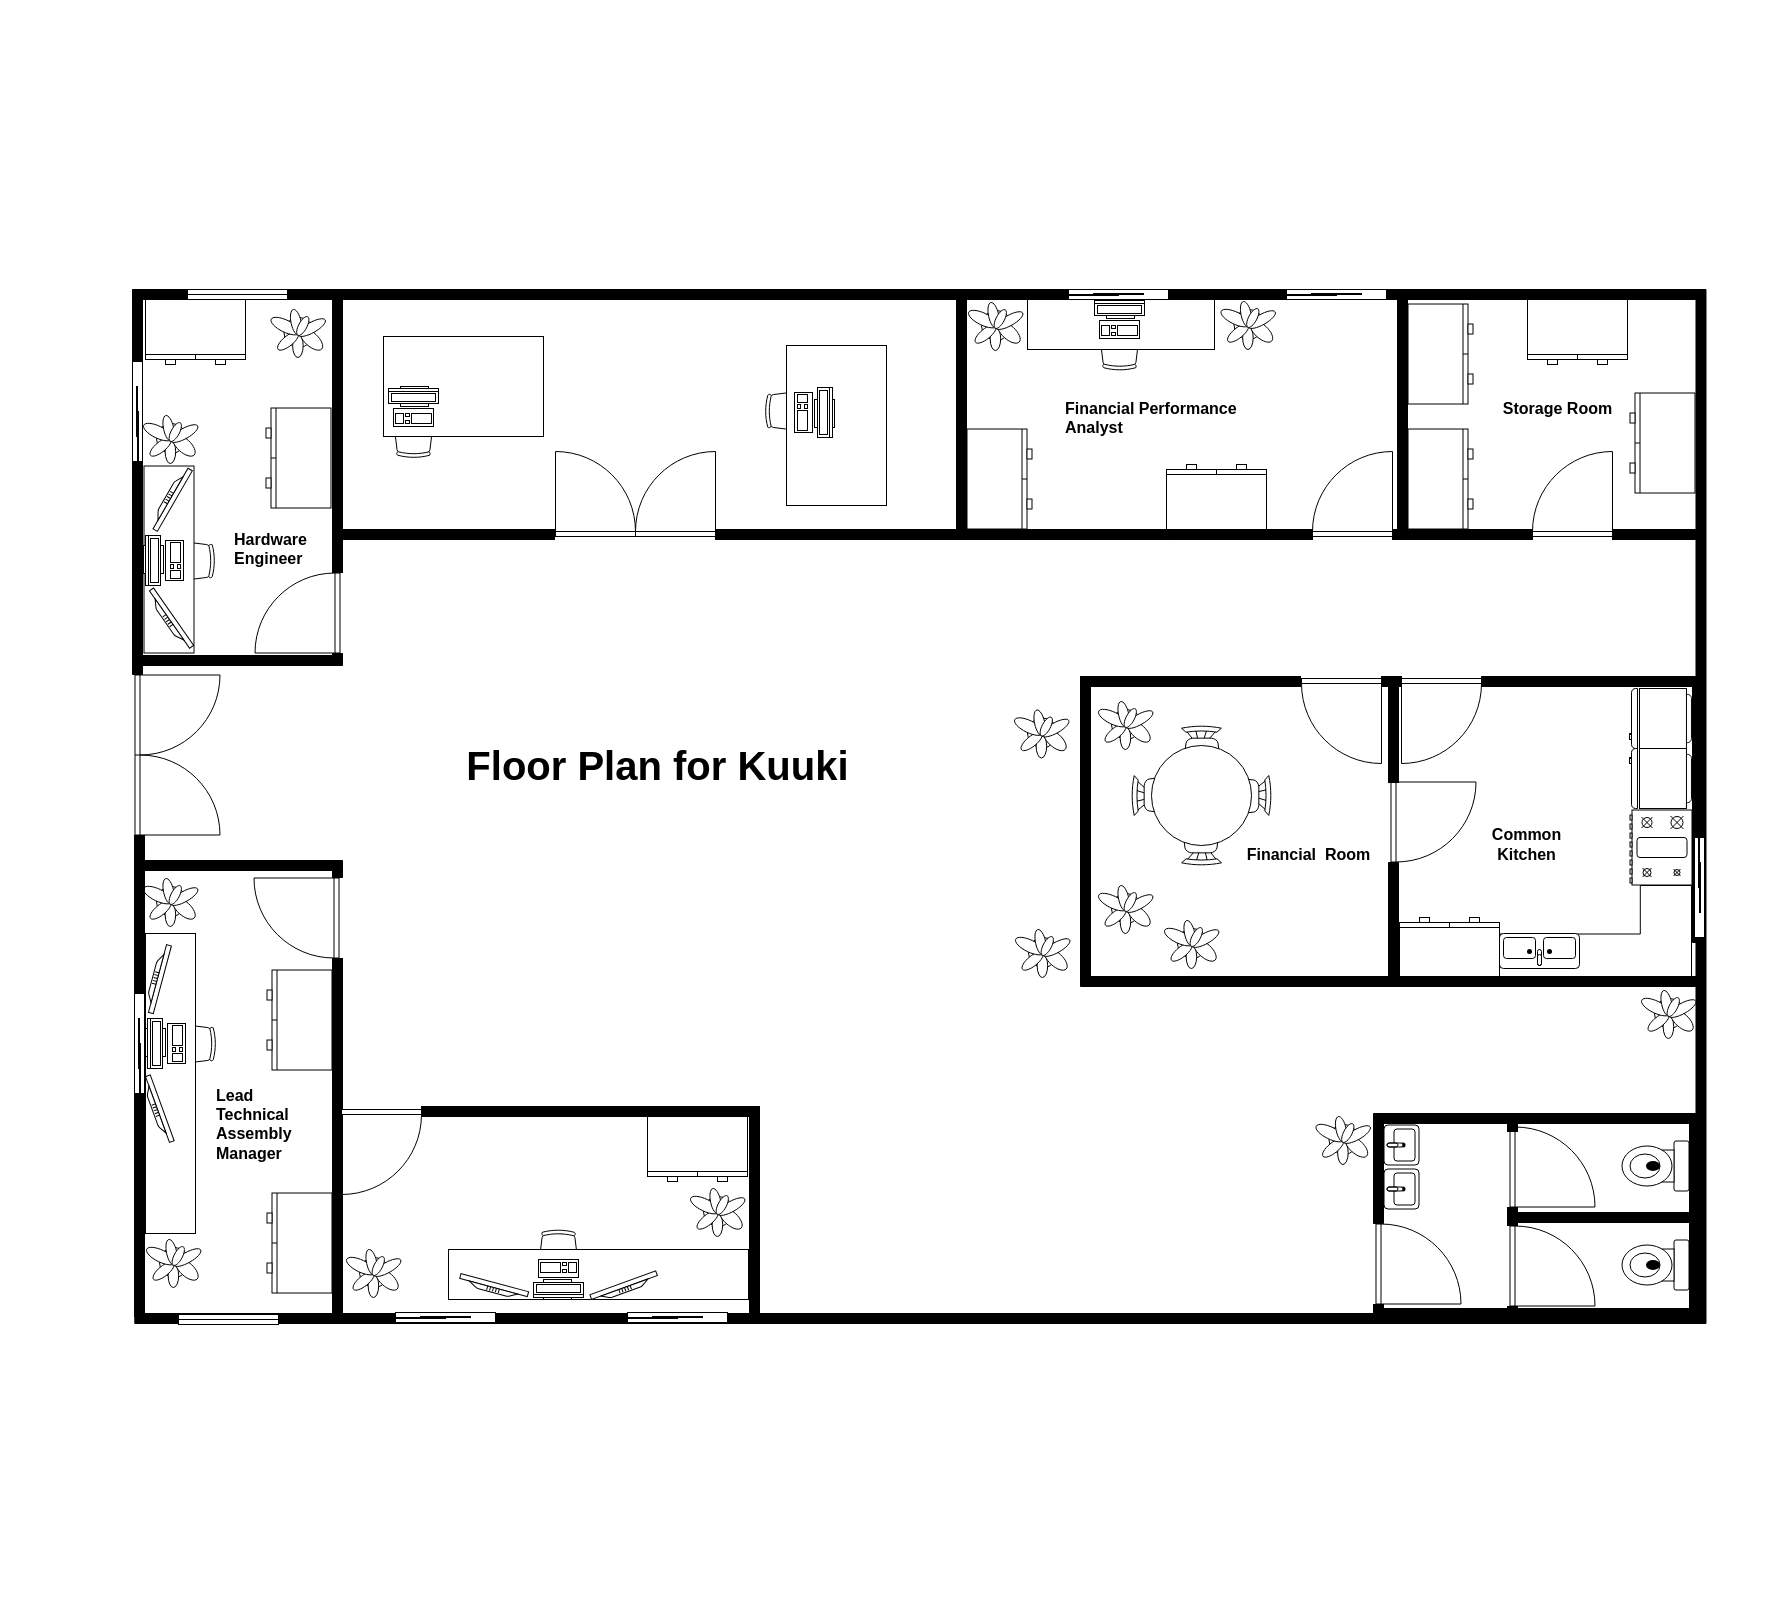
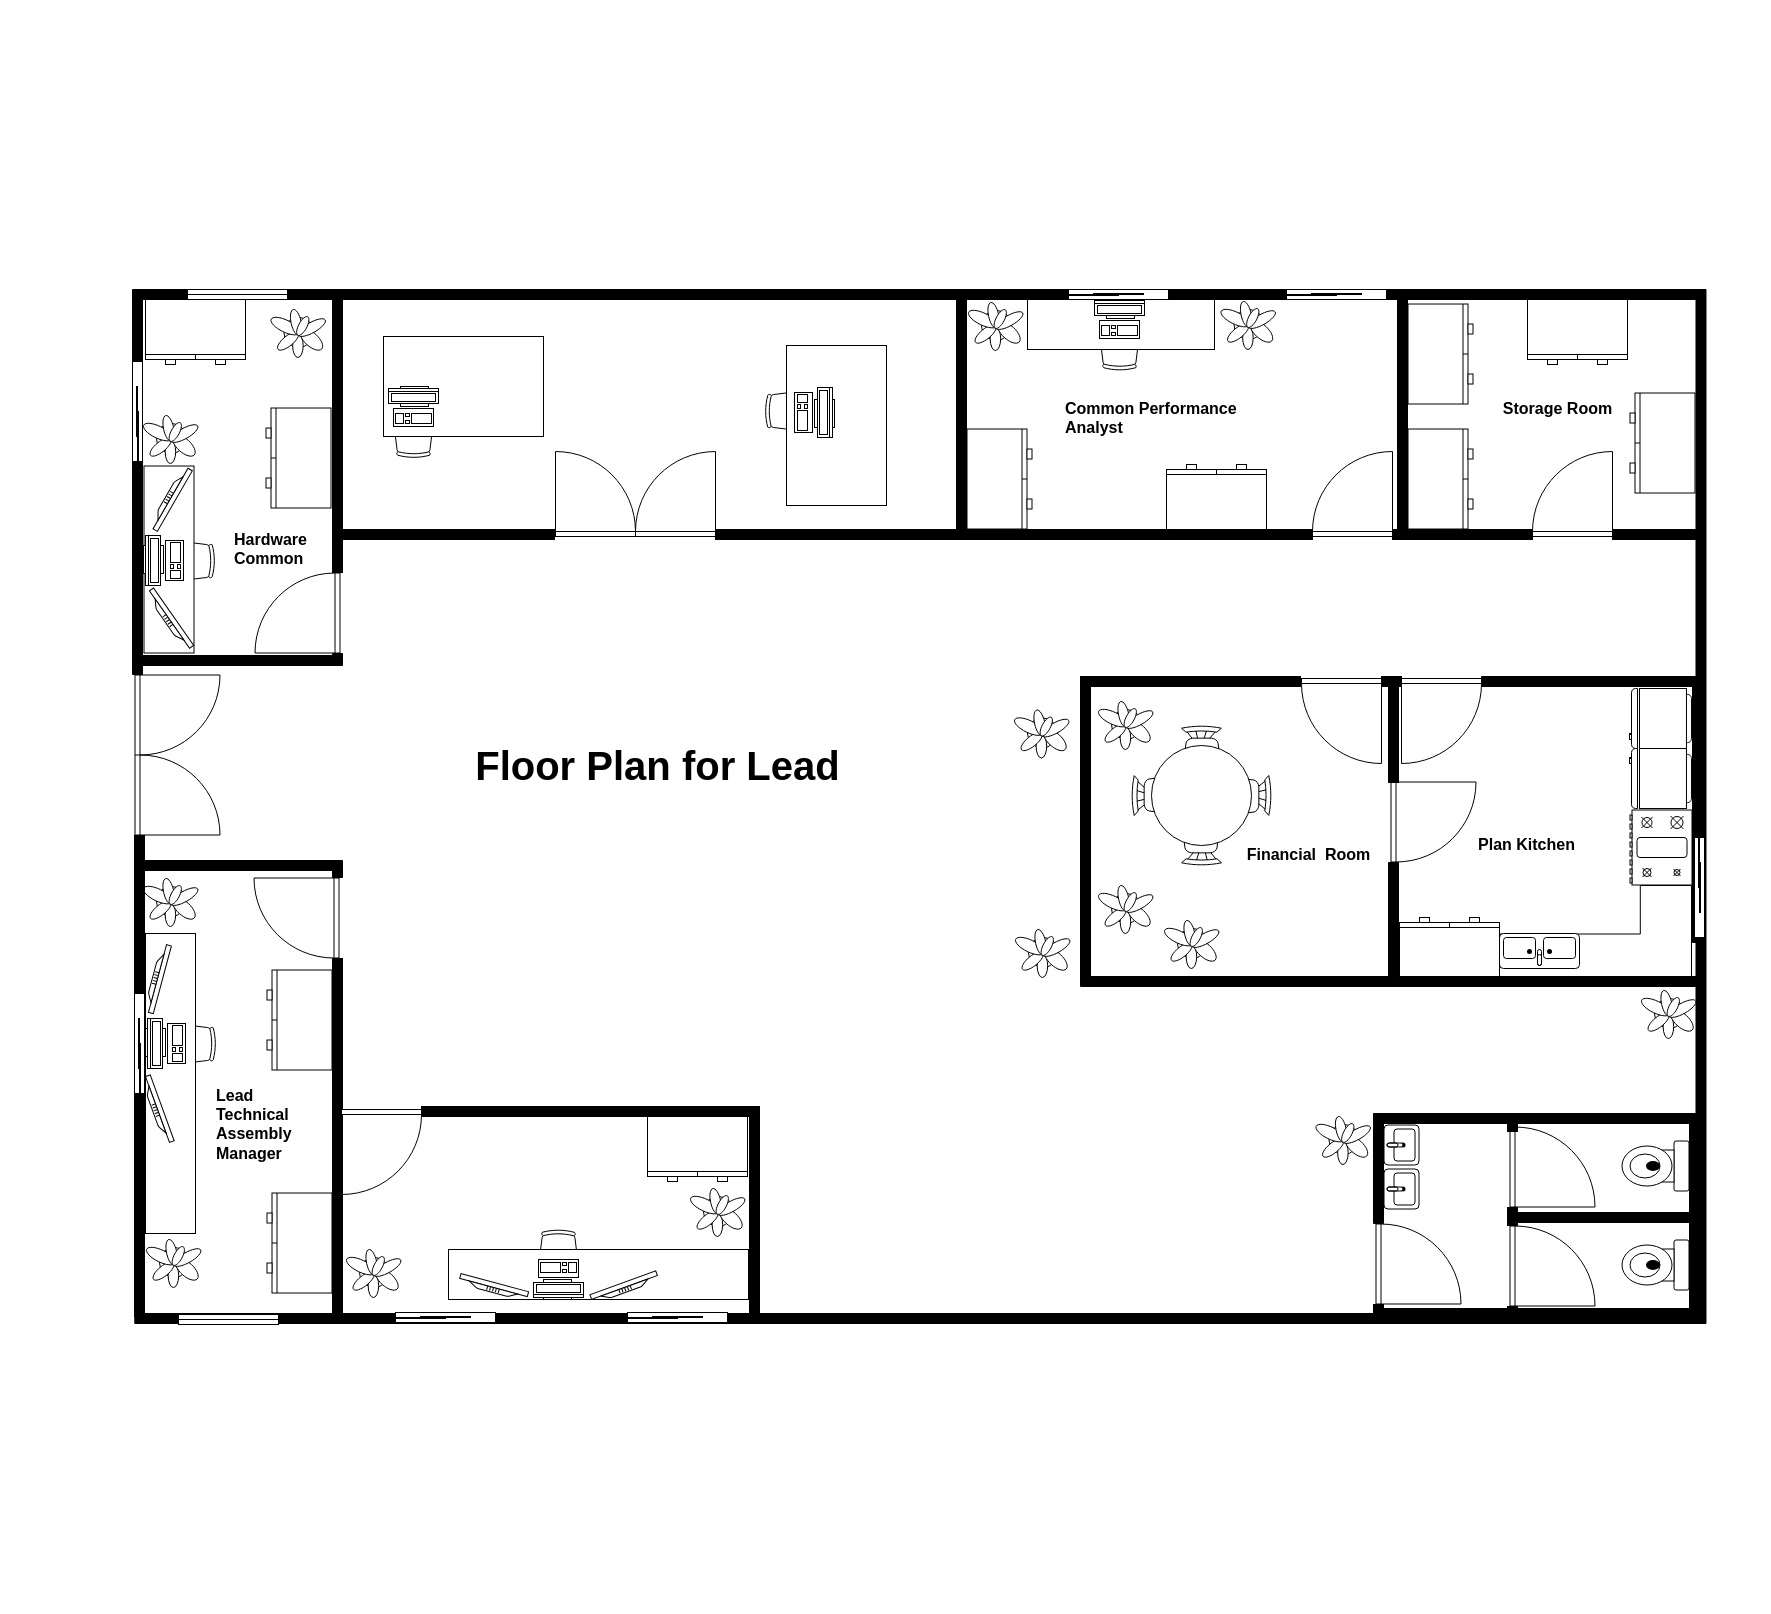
- <mxCell id="74" value="Financial Performance Analyst" style="text;whiteSpace=wrap;html=1;fontSize=16;fontStyle=1" parent="2" vertex="1"><mxGeometry x="931" y="103.005" width="223" height="30" as="geometry" /></mxCell>
+ <mxCell id="74" value="Common Performance Analyst" style="text;whiteSpace=wrap;html=1;fontSize=16;fontStyle=1" parent="2" vertex="1"><mxGeometry x="931" y="103.005" width="223" height="30" as="geometry" /></mxCell>
- <mxCell id="86" value="Hardware Engineer" style="text;whiteSpace=wrap;html=1;fontSize=16;fontStyle=1" parent="2" vertex="1"><mxGeometry x="100" y="234.005" width="73" height="42" as="geometry" /></mxCell>
+ <mxCell id="86" value="Hardware Common" style="text;whiteSpace=wrap;html=1;fontSize=16;fontStyle=1" parent="2" vertex="1"><mxGeometry x="100" y="234.005" width="73" height="42" as="geometry" /></mxCell>
- <mxCell id="131" value="Floor Plan for Kuuki&amp;nbsp;" style="text;html=1;strokeColor=none;fillColor=none;align=center;verticalAlign=middle;whiteSpace=wrap;rounded=0;fontSize=40;fontStyle=1" parent="2" vertex="1"><mxGeometry x="316" y="423.01" width="429.5" height="106.49" as="geometry" /></mxCell>
+ <mxCell id="131" value="Floor Plan for Lead&amp;nbsp;" style="text;html=1;strokeColor=none;fillColor=none;align=center;verticalAlign=middle;whiteSpace=wrap;rounded=0;fontSize=40;fontStyle=1" parent="2" vertex="1"><mxGeometry x="316" y="423.01" width="429.5" height="106.49" as="geometry" /></mxCell>
- <mxCell id="77" value="Common Kitchen" style="text;html=1;strokeColor=none;fillColor=none;align=center;verticalAlign=middle;whiteSpace=wrap;rounded=0;fontSize=16;fontStyle=1" parent="2" vertex="1"><mxGeometry x="1331" y="540.005" width="127" height="30" as="geometry" /></mxCell>
+ <mxCell id="77" value="Plan Kitchen" style="text;html=1;strokeColor=none;fillColor=none;align=center;verticalAlign=middle;whiteSpace=wrap;rounded=0;fontSize=16;fontStyle=1" parent="2" vertex="1"><mxGeometry x="1331" y="540.005" width="127" height="30" as="geometry" /></mxCell>
